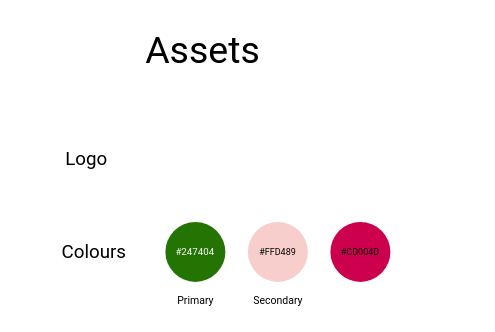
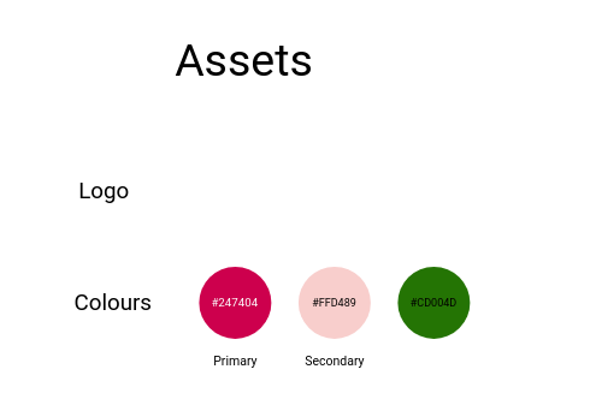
- <mxCell id="6" value="&lt;font color=&quot;#fcfcfc&quot;&gt;#&lt;span style=&quot;background-color: transparent; font-size: 13px; text-align: left;&quot;&gt;247404&lt;/span&gt;&lt;/font&gt;" style="ellipse;whiteSpace=wrap;html=1;aspect=fixed;fillColor=#247404;strokeColor=none;fontFamily=Roboto;fontSource=https%3A%2F%2Ffonts.googleapis.com%2Fcss%3Ffamily%3DRoboto;" vertex="1" parent="1"><mxGeometry x="220" y="295" width="80" height="80" as="geometry" /></mxCell>
+ <mxCell id="6" value="&lt;font color=&quot;#fcfcfc&quot;&gt;#&lt;span style=&quot;background-color: transparent; font-size: 13px; text-align: left;&quot;&gt;247404&lt;/span&gt;&lt;/font&gt;" style="ellipse;whiteSpace=wrap;html=1;aspect=fixed;fillColor=#cd004d;strokeColor=none;fontFamily=Roboto;fontSource=https%3A%2F%2Ffonts.googleapis.com%2Fcss%3Ffamily%3DRoboto;" vertex="1" parent="1"><mxGeometry x="220" y="295" width="80" height="80" as="geometry" /></mxCell>
- <mxCell id="10" value="#CD004D" style="ellipse;whiteSpace=wrap;html=1;aspect=fixed;fillColor=#CD004D;strokeColor=none;fontFamily=Roboto;fontSource=https%3A%2F%2Ffonts.googleapis.com%2Fcss%3Ffamily%3DRoboto;" vertex="1" parent="1"><mxGeometry x="440" y="295" width="80" height="80" as="geometry" /></mxCell>
+ <mxCell id="10" value="#CD004D" style="ellipse;whiteSpace=wrap;html=1;aspect=fixed;fillColor=#247404;strokeColor=none;fontFamily=Roboto;fontSource=https%3A%2F%2Ffonts.googleapis.com%2Fcss%3Ffamily%3DRoboto;" vertex="1" parent="1"><mxGeometry x="440" y="295" width="80" height="80" as="geometry" /></mxCell>
